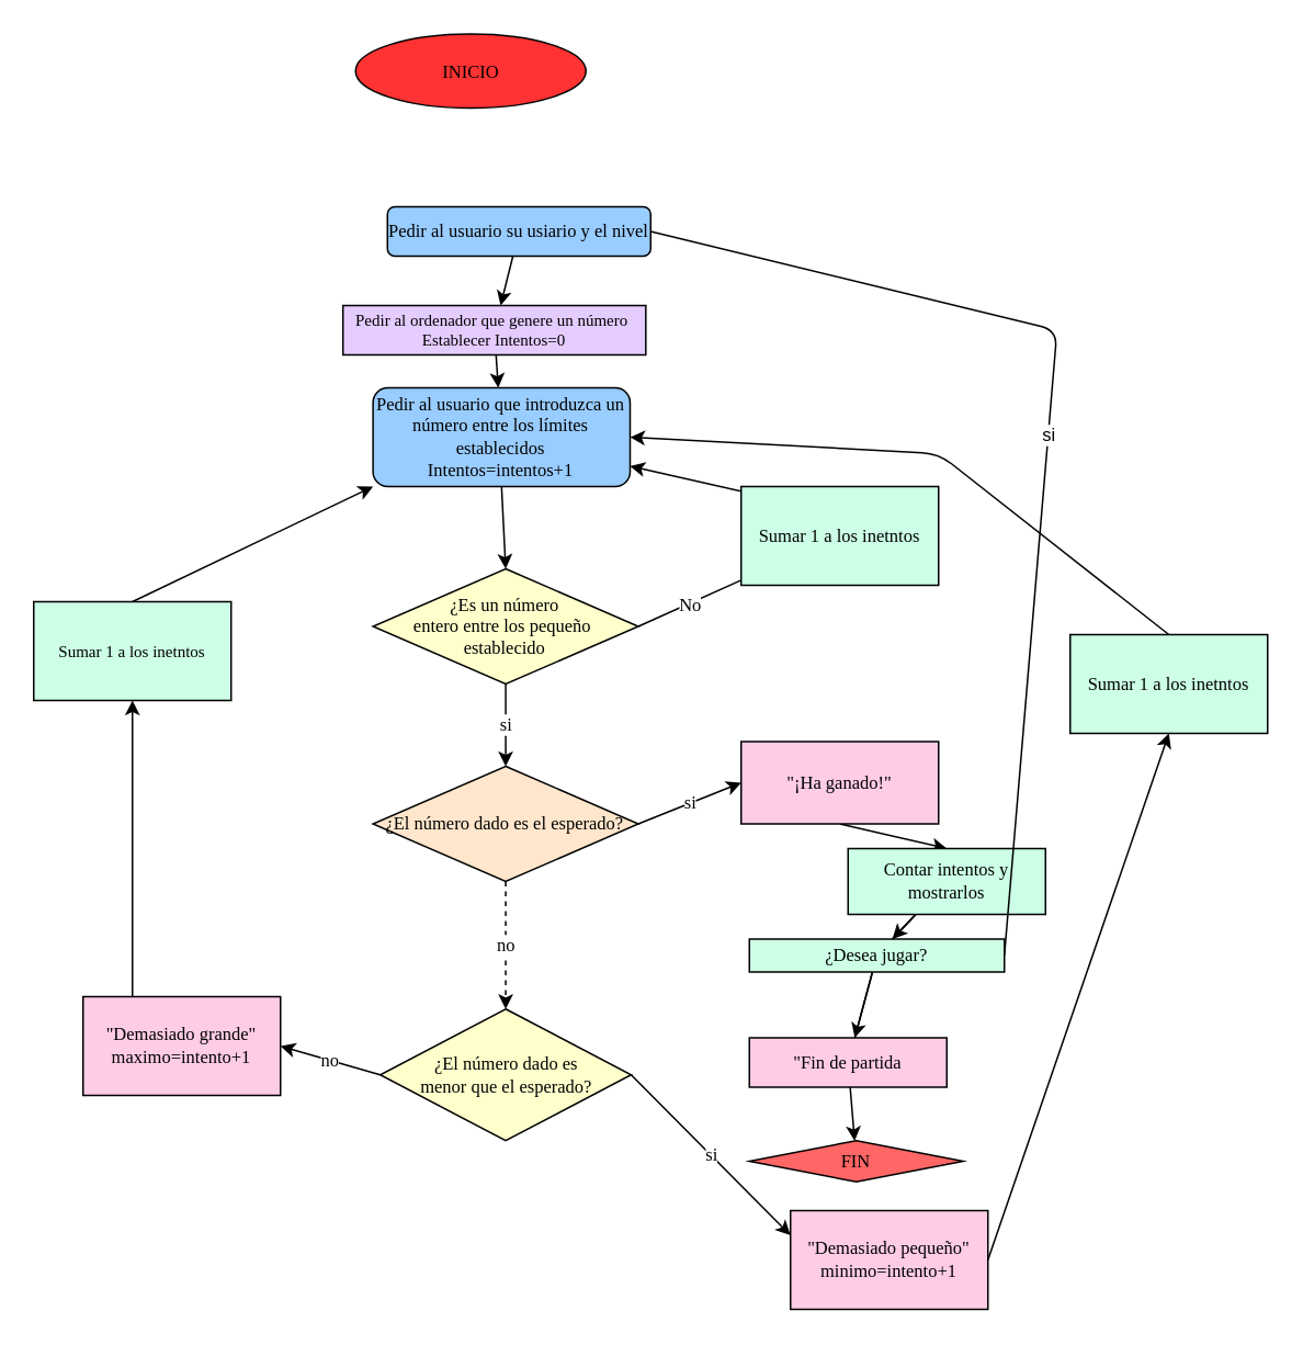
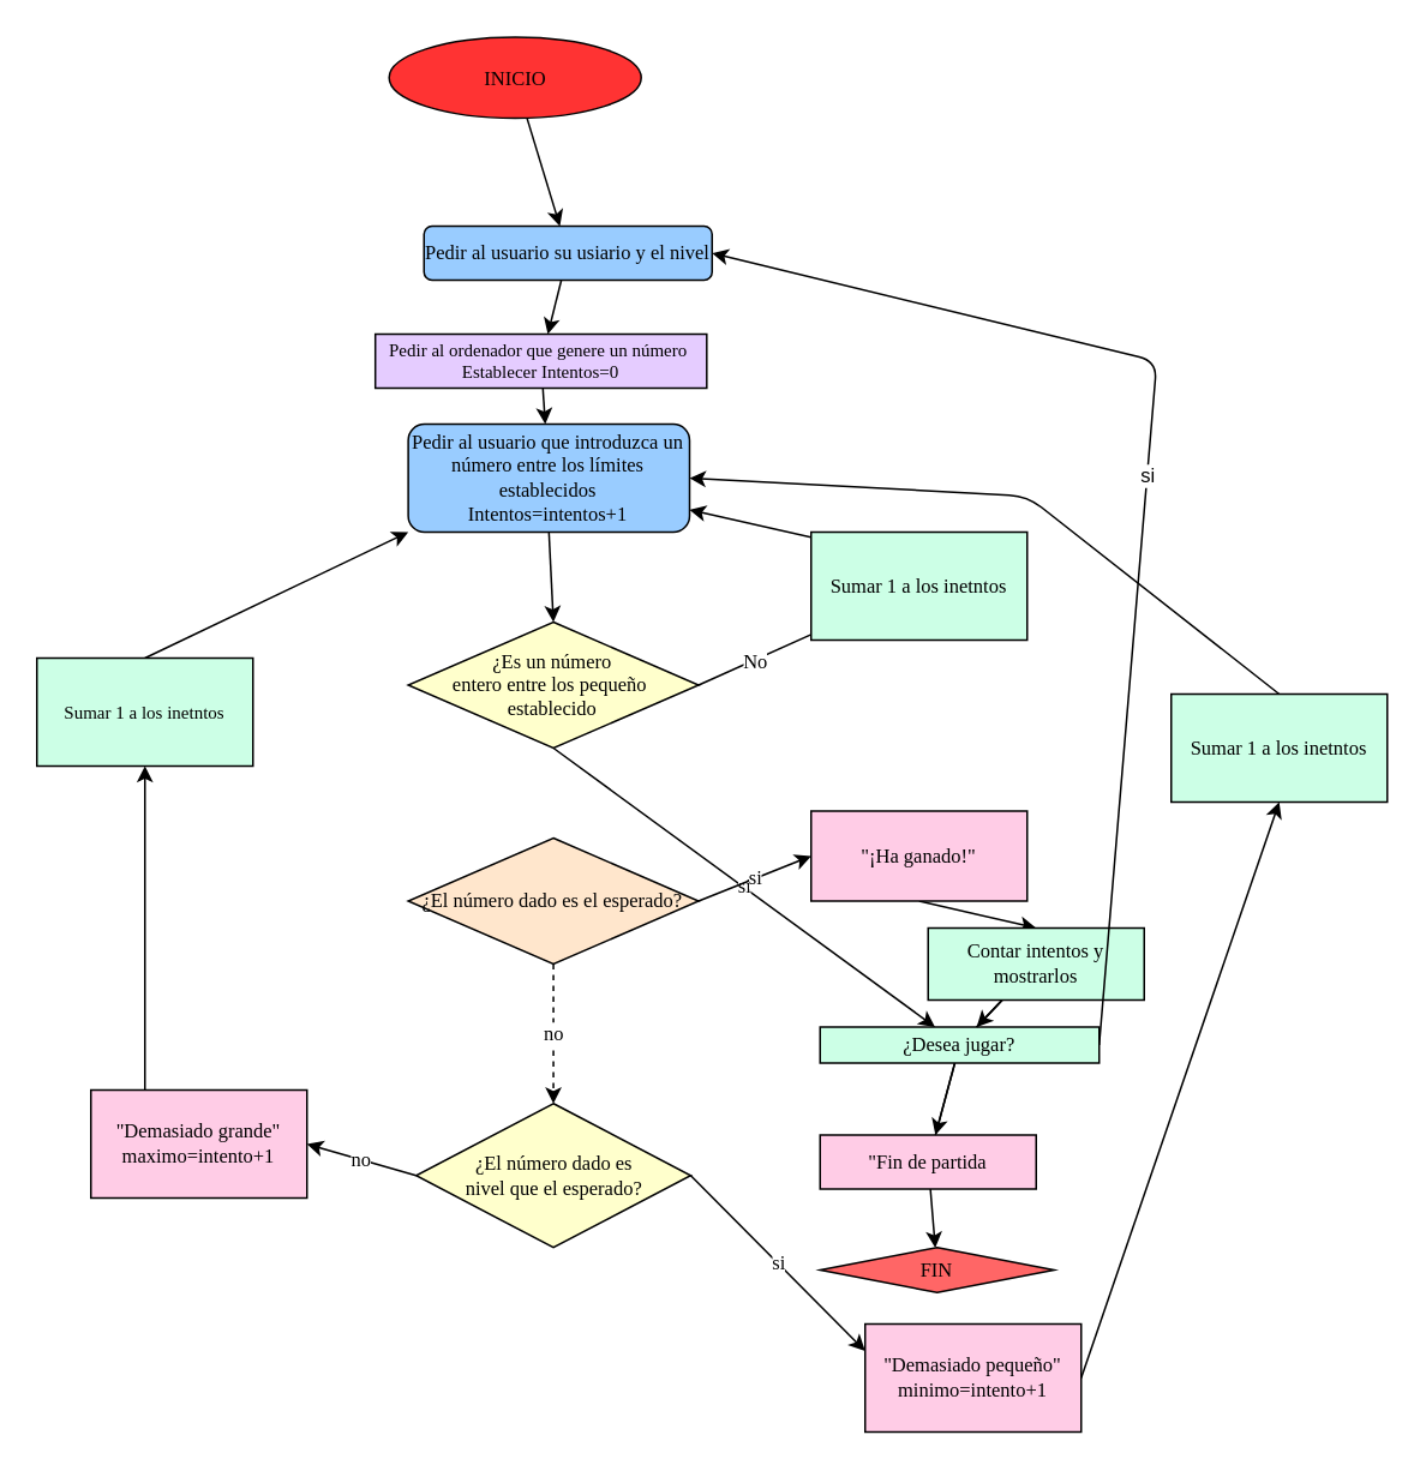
+ <mxCell id="34" value="" style="edgeStyle=none;html=1;fontFamily=Times New Roman;fontSize=10;startArrow=none;" parent="1" source="38" target="33" edge="1"><mxGeometry relative="1" as="geometry"><mxPoint x="302.5" y="90" as="sourcePoint" /></mxGeometry></mxCell>
- <mxCell id="42" value="" style="endArrow=none;html=1;exitX=1;exitY=0.5;exitDx=0;exitDy=0;entryX=1;entryY=0.5;entryDx=0;entryDy=0;" edge="1" parent="1" source="40" target="33"><mxGeometry relative="1" as="geometry"><mxPoint x="382" y="590" as="sourcePoint" /><mxPoint x="692" y="70" as="targetPoint" /><Array as="points"><mxPoint x="642" y="200" /></Array></mxGeometry></mxCell>
+ <mxCell id="42" value="" style="endArrow=classic;html=1;exitX=1;exitY=0.5;exitDx=0;exitDy=0;entryX=1;entryY=0.5;entryDx=0;entryDy=0;" edge="1" parent="1" source="40" target="33"><mxGeometry relative="1" as="geometry"><mxPoint x="382" y="590" as="sourcePoint" /><mxPoint x="692" y="70" as="targetPoint" /><Array as="points"><mxPoint x="642" y="200" /></Array></mxGeometry></mxCell>
- <mxCell id="2" value="si" style="edgeStyle=none;html=1;entryX=0.5;entryY=0;entryDx=0;entryDy=0;exitX=0.5;exitY=1;exitDx=0;exitDy=0;fontSize=11;fontFamily=Times New Roman;" parent="1" source="4" target="5" edge="1"><mxGeometry relative="1" as="geometry"><mxPoint x="305" y="435" as="sourcePoint" /></mxGeometry></mxCell>
+ <mxCell id="2" value="si" style="edgeStyle=none;html=1;exitX=0.5;exitY=1;exitDx=0;exitDy=0;fontSize=11;fontFamily=Times New Roman;" parent="1" source="4" target="40" edge="1"><mxGeometry relative="1" as="geometry"><mxPoint x="305" y="435" as="sourcePoint" /></mxGeometry></mxCell>
- <mxCell id="6" value="¿El número dado es &lt;br&gt;menor que el esperado?" style="rhombus;whiteSpace=wrap;html=1;fontSize=11;fontFamily=Times New Roman;fillColor=#FFFFCC;" parent="1" vertex="1"><mxGeometry x="230.63" y="612.5" width="152.5" height="80" as="geometry" /></mxCell>
+ <mxCell id="6" value="¿El número dado es &lt;br&gt;nivel que el esperado?" style="rhombus;whiteSpace=wrap;html=1;fontSize=11;fontFamily=Times New Roman;fillColor=#FFFFCC;" parent="1" vertex="1"><mxGeometry x="230.63" y="612.5" width="152.5" height="80" as="geometry" /></mxCell>
